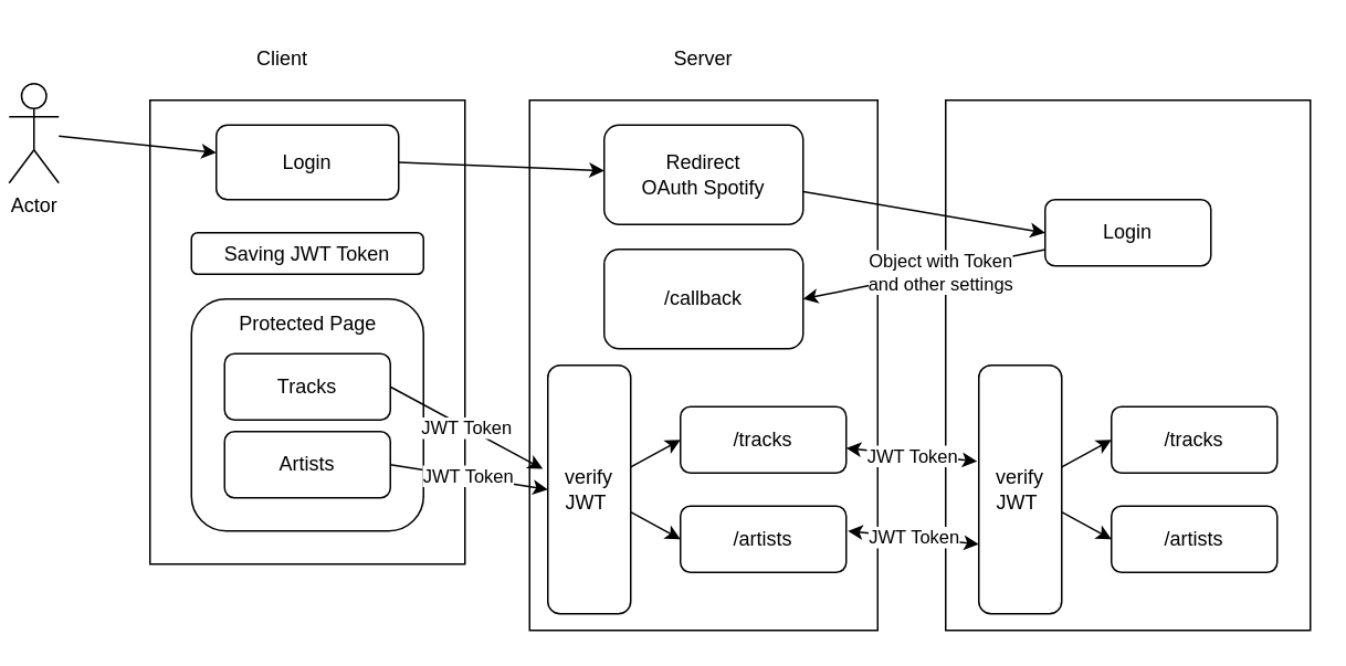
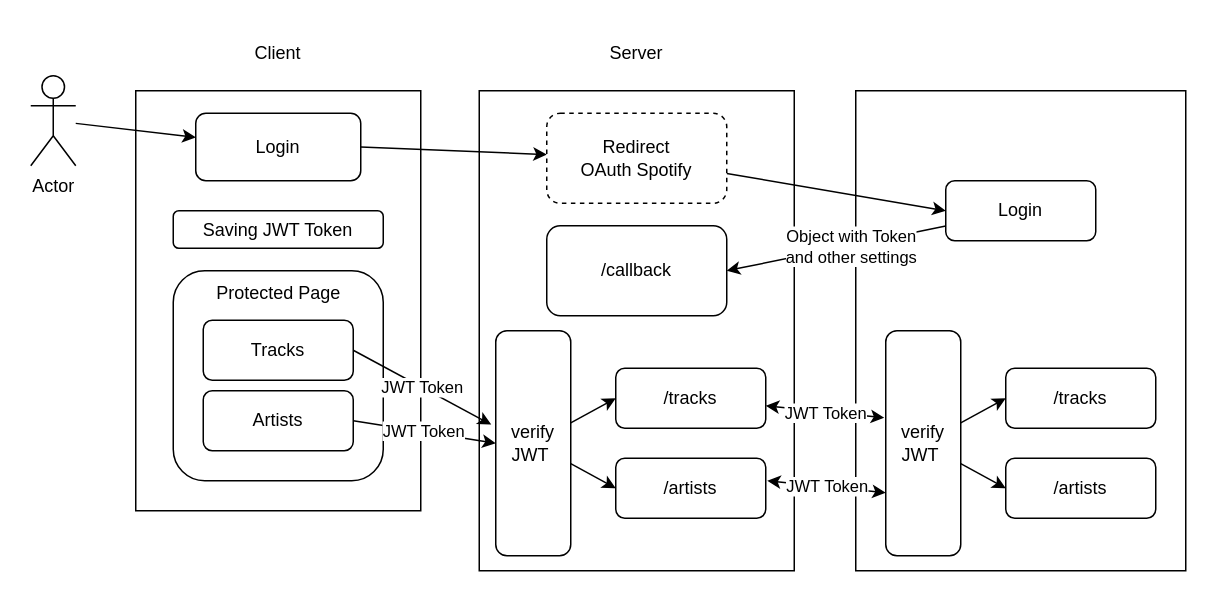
- <mxCell id="7" value="Client" style="text;html=1;strokeColor=none;fillColor=none;align=center;verticalAlign=middle;whiteSpace=wrap;rounded=0;" parent="1" vertex="1"><mxGeometry x="140" y="20" width="60" height="30" as="geometry" /></mxCell>
+ <mxCell id="7" value="Client" style="text;html=1;strokeColor=none;fillColor=none;align=center;verticalAlign=middle;whiteSpace=wrap;rounded=0;" parent="1" vertex="1"><mxGeometry x="155" y="20" width="60" height="30" as="geometry" /></mxCell>
- <mxCell id="4" value="Actor" style="shape=umlActor;verticalLabelPosition=bottom;verticalAlign=top;html=1;outlineConnect=0;" parent="1" vertex="1"><mxGeometry x="5" y="50" width="30" height="60" as="geometry" /></mxCell>
+ <mxCell id="4" value="Actor" style="shape=umlActor;verticalLabelPosition=bottom;verticalAlign=top;html=1;outlineConnect=0;" parent="1" vertex="1"><mxGeometry x="20" y="50" width="30" height="60" as="geometry" /></mxCell>
- <mxCell id="12" value="Redirect&lt;br&gt;OAuth Spotify" style="rounded=1;whiteSpace=wrap;html=1;" parent="1" vertex="1"><mxGeometry x="364" y="75" width="120" height="60" as="geometry" /></mxCell>
+ <mxCell id="12" value="Redirect&lt;br&gt;OAuth Spotify" style="rounded=1;whiteSpace=wrap;html=1;dashed=1;" parent="1" vertex="1"><mxGeometry x="364" y="75" width="120" height="60" as="geometry" /></mxCell>
